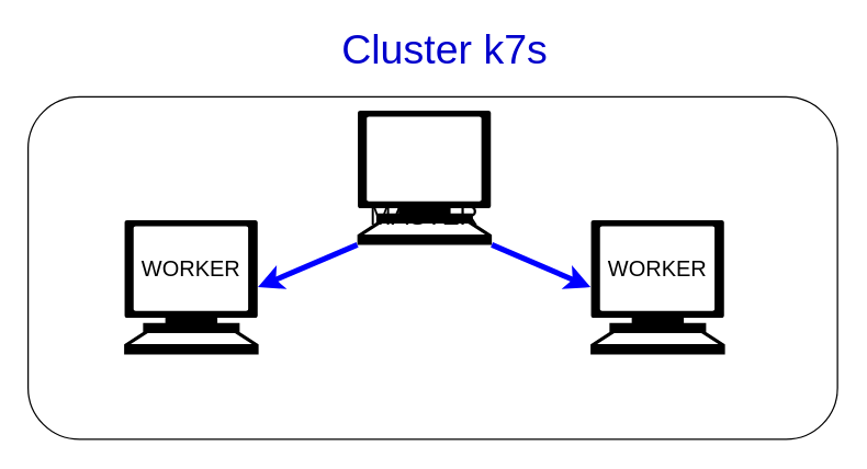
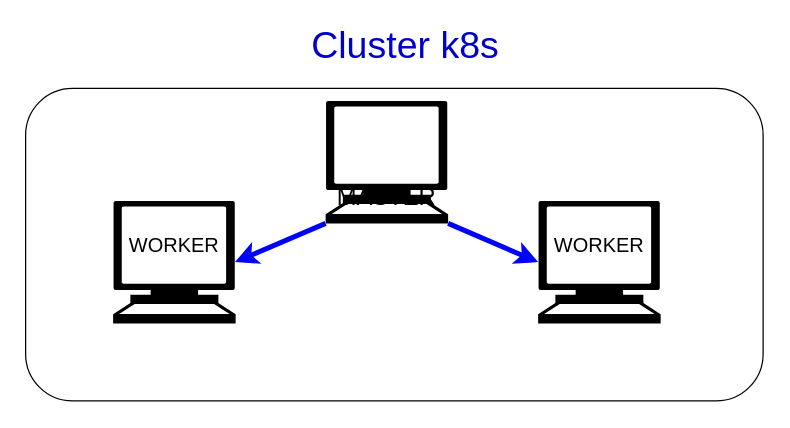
- <mxCell id="6" value="Cluster k7s" style="text;html=1;strokeColor=none;fillColor=none;align=center;verticalAlign=middle;whiteSpace=wrap;rounded=0;shadow=0;glass=0;sketch=0;fontSize=30;fontColor=#0000CC;" vertex="1" parent="1"><mxGeometry x="246" y="20" width="156" height="30" as="geometry" /></mxCell>
+ <mxCell id="6" value="Cluster k8s" style="text;html=1;strokeColor=none;fillColor=none;align=center;verticalAlign=middle;whiteSpace=wrap;rounded=0;shadow=0;glass=0;sketch=0;fontSize=30;fontColor=#0000CC;" vertex="1" parent="1"><mxGeometry x="246" y="20" width="156" height="30" as="geometry" /></mxCell>
